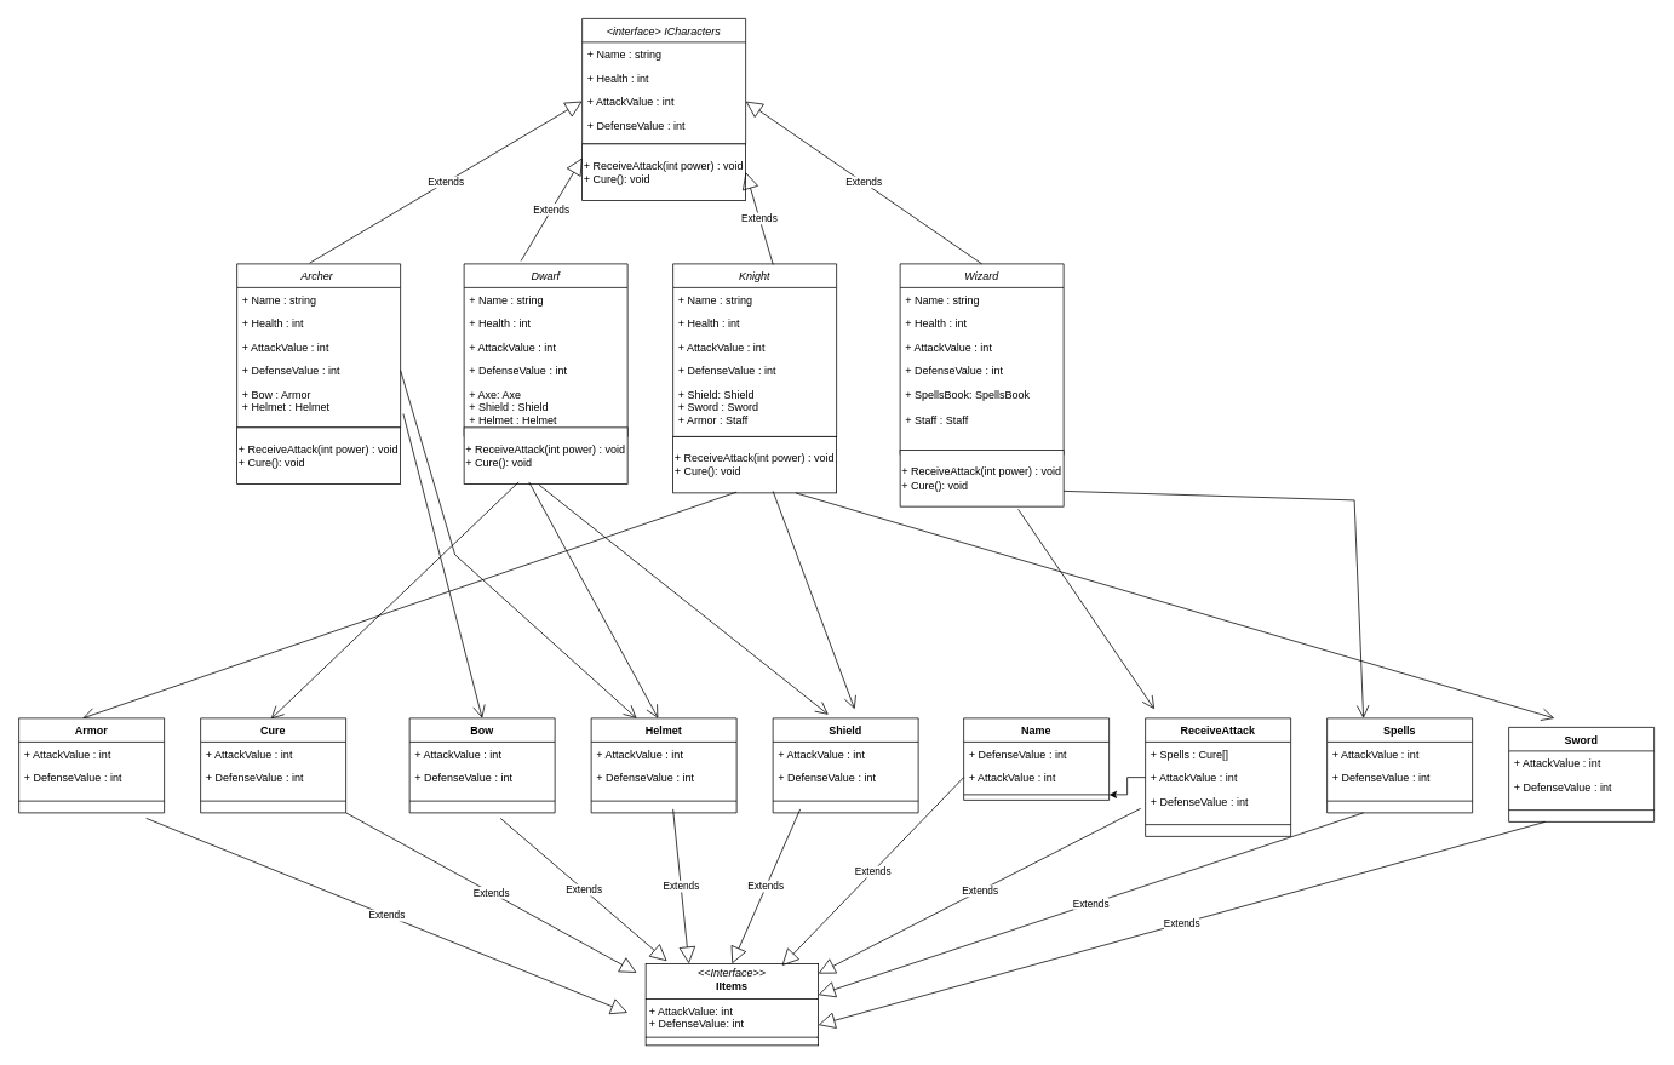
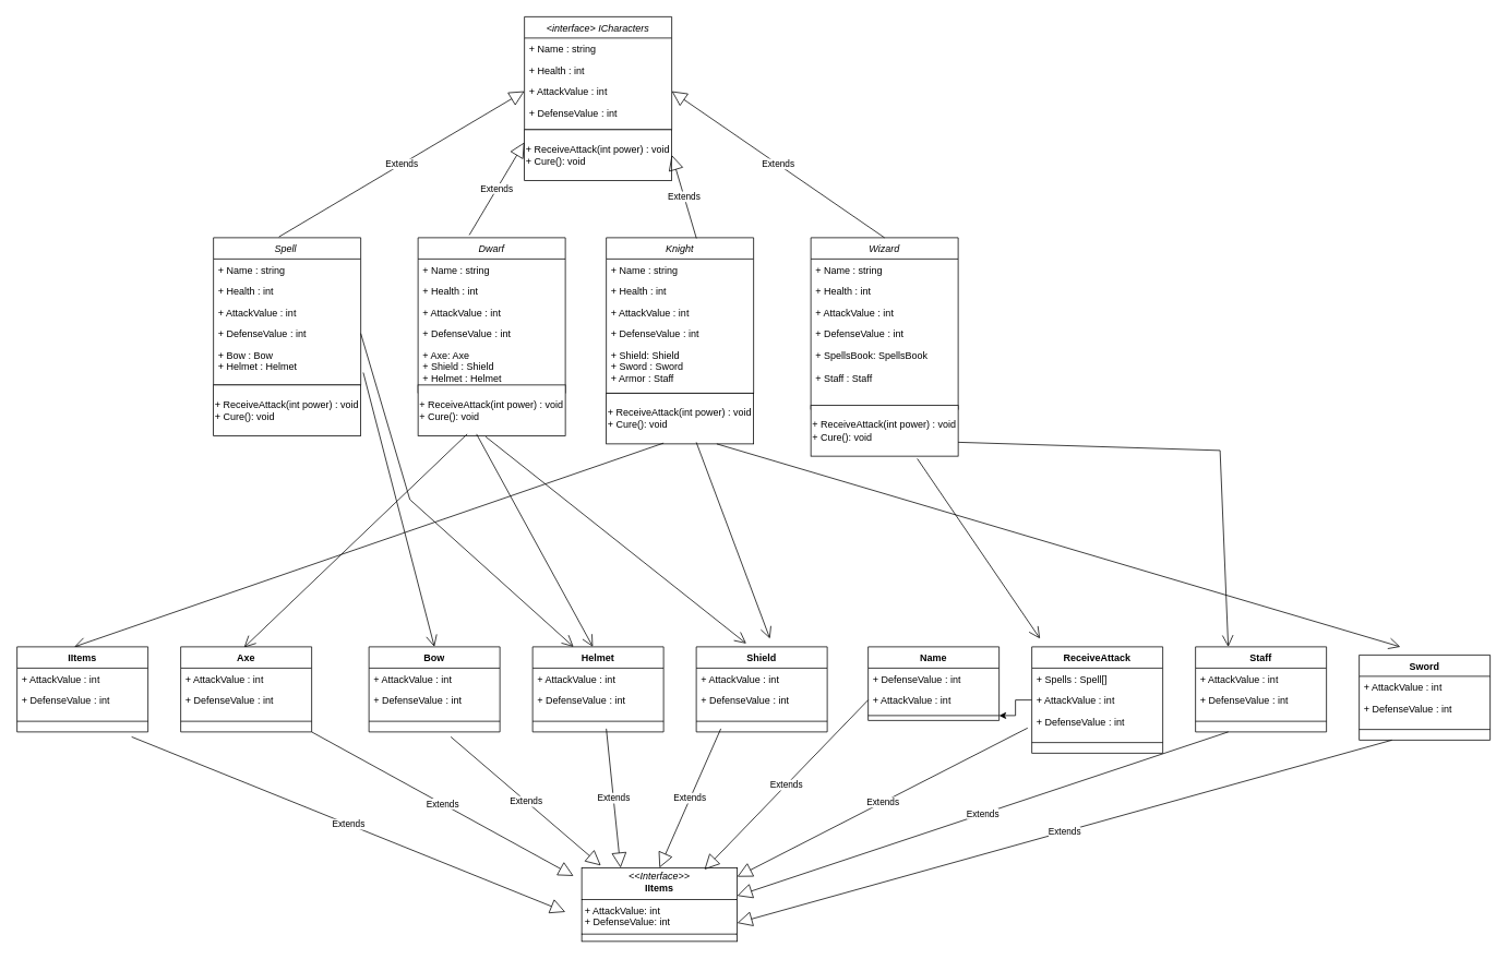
- <mxCell id="9" value="Archer " style="swimlane;fontStyle=2;align=center;verticalAlign=top;childLayout=stackLayout;horizontal=1;startSize=26;horizontalStack=0;resizeParent=1;resizeLast=0;collapsible=1;marginBottom=0;rounded=0;shadow=0;strokeWidth=1;" vertex="1" parent="1"><mxGeometry x="260" y="290" width="180" height="180" as="geometry"><mxRectangle x="230" y="140" width="160" height="26" as="alternateBounds" /></mxGeometry></mxCell>
+ <mxCell id="9" value="Spell " style="swimlane;fontStyle=2;align=center;verticalAlign=top;childLayout=stackLayout;horizontal=1;startSize=26;horizontalStack=0;resizeParent=1;resizeLast=0;collapsible=1;marginBottom=0;rounded=0;shadow=0;strokeWidth=1;" vertex="1" parent="1"><mxGeometry x="260" y="290" width="180" height="180" as="geometry"><mxRectangle x="230" y="140" width="160" height="26" as="alternateBounds" /></mxGeometry></mxCell>
- <mxCell id="14" value="+ Bow : Armor&#10;+ Helmet : Helmet" style="text;align=left;verticalAlign=top;spacingLeft=4;spacingRight=4;overflow=hidden;rotatable=0;points=[[0,0.5],[1,0.5]];portConstraint=eastwest;" vertex="1" parent="9"><mxGeometry y="130" width="180" height="50" as="geometry" /></mxCell>
+ <mxCell id="14" value="+ Bow : Bow&#10;+ Helmet : Helmet" style="text;align=left;verticalAlign=top;spacingLeft=4;spacingRight=4;overflow=hidden;rotatable=0;points=[[0,0.5],[1,0.5]];portConstraint=eastwest;" vertex="1" parent="9"><mxGeometry y="130" width="180" height="50" as="geometry" /></mxCell>
- <mxCell id="79" value="Armor" style="swimlane;fontStyle=1;align=center;verticalAlign=top;childLayout=stackLayout;horizontal=1;startSize=26;horizontalStack=0;resizeParent=1;resizeParentMax=0;resizeLast=0;collapsible=1;marginBottom=0;whiteSpace=wrap;html=1;" vertex="1" parent="1"><mxGeometry x="20" y="790" width="160" height="104" as="geometry" /></mxCell>
+ <mxCell id="79" value="IItems" style="swimlane;fontStyle=1;align=center;verticalAlign=top;childLayout=stackLayout;horizontal=1;startSize=26;horizontalStack=0;resizeParent=1;resizeParentMax=0;resizeLast=0;collapsible=1;marginBottom=0;whiteSpace=wrap;html=1;" vertex="1" parent="1"><mxGeometry x="20" y="790" width="160" height="104" as="geometry" /></mxCell>
- <mxCell id="83" value="Cure" style="swimlane;fontStyle=1;align=center;verticalAlign=top;childLayout=stackLayout;horizontal=1;startSize=26;horizontalStack=0;resizeParent=1;resizeParentMax=0;resizeLast=0;collapsible=1;marginBottom=0;whiteSpace=wrap;html=1;" vertex="1" parent="1"><mxGeometry x="220" y="790" width="160" height="104" as="geometry" /></mxCell>
+ <mxCell id="83" value="Axe" style="swimlane;fontStyle=1;align=center;verticalAlign=top;childLayout=stackLayout;horizontal=1;startSize=26;horizontalStack=0;resizeParent=1;resizeParentMax=0;resizeLast=0;collapsible=1;marginBottom=0;whiteSpace=wrap;html=1;" vertex="1" parent="1"><mxGeometry x="220" y="790" width="160" height="104" as="geometry" /></mxCell>
- <mxCell id="50" value="Spells" style="swimlane;fontStyle=1;align=center;verticalAlign=top;childLayout=stackLayout;horizontal=1;startSize=26;horizontalStack=0;resizeParent=1;resizeParentMax=0;resizeLast=0;collapsible=1;marginBottom=0;whiteSpace=wrap;html=1;" vertex="1" parent="1"><mxGeometry x="1460" y="790" width="160" height="104" as="geometry" /></mxCell>
+ <mxCell id="50" value="Staff" style="swimlane;fontStyle=1;align=center;verticalAlign=top;childLayout=stackLayout;horizontal=1;startSize=26;horizontalStack=0;resizeParent=1;resizeParentMax=0;resizeLast=0;collapsible=1;marginBottom=0;whiteSpace=wrap;html=1;" vertex="1" parent="1"><mxGeometry x="1460" y="790" width="160" height="104" as="geometry" /></mxCell>
- <mxCell id="46" value="+ Spells : Cure[]" style="text;strokeColor=none;fillColor=none;align=left;verticalAlign=top;spacingLeft=4;spacingRight=4;overflow=hidden;rotatable=0;points=[[0,0.5],[1,0.5]];portConstraint=eastwest;whiteSpace=wrap;html=1;" vertex="1" parent="45"><mxGeometry y="26" width="160" height="26" as="geometry" /></mxCell>
+ <mxCell id="46" value="+ Spells : Spell[]" style="text;strokeColor=none;fillColor=none;align=left;verticalAlign=top;spacingLeft=4;spacingRight=4;overflow=hidden;rotatable=0;points=[[0,0.5],[1,0.5]];portConstraint=eastwest;whiteSpace=wrap;html=1;" vertex="1" parent="45"><mxGeometry y="26" width="160" height="26" as="geometry" /></mxCell>
